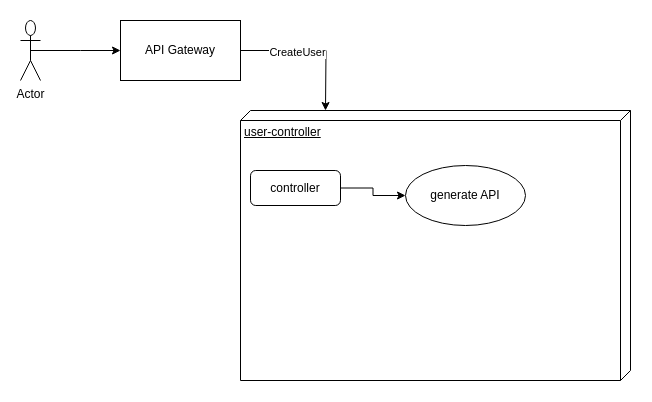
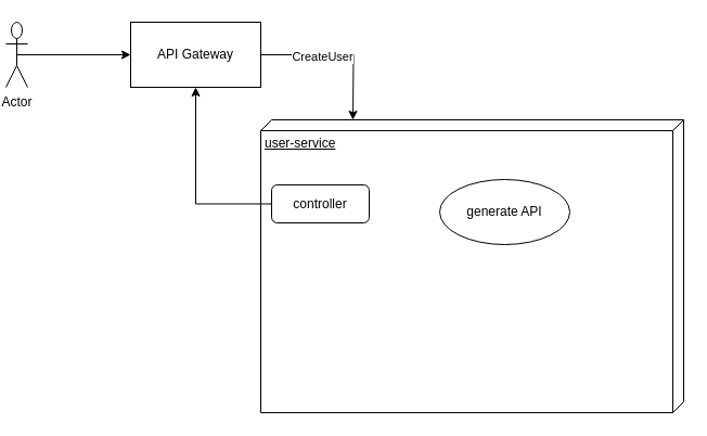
- <mxCell id="3" value="Actor" style="shape=umlActor;verticalLabelPosition=bottom;verticalAlign=top;html=1;outlineConnect=0;" parent="1" vertex="1"><mxGeometry x="20" y="20" width="20" height="60" as="geometry" /></mxCell>
+ <mxCell id="3" value="Actor" style="shape=umlActor;verticalLabelPosition=bottom;verticalAlign=top;html=1;outlineConnect=0;" parent="1" vertex="1"><mxGeometry x="5" y="20" width="20" height="60" as="geometry" /></mxCell>
- <mxCell id="7" value="user-controller" style="verticalAlign=top;align=left;spacingTop=8;spacingLeft=2;spacingRight=12;shape=cube;size=10;direction=south;fontStyle=4;html=1;" vertex="1" parent="1"><mxGeometry x="240" y="110" width="390" height="270" as="geometry" /></mxCell>
+ <mxCell id="7" value="user-service" style="verticalAlign=top;align=left;spacingTop=8;spacingLeft=2;spacingRight=12;shape=cube;size=10;direction=south;fontStyle=4;html=1;" vertex="1" parent="1"><mxGeometry x="240" y="110" width="390" height="270" as="geometry" /></mxCell>
- <mxCell id="8" value="" style="edgeStyle=orthogonalEdgeStyle;rounded=0;orthogonalLoop=1;jettySize=auto;html=1;" edge="1" parent="1" source="9" target="10"><mxGeometry relative="1" as="geometry" /></mxCell>
+ <mxCell id="8" value="" style="edgeStyle=orthogonalEdgeStyle;rounded=0;orthogonalLoop=1;jettySize=auto;html=1;" edge="1" parent="1" source="9" target="6"><mxGeometry relative="1" as="geometry" /></mxCell>
